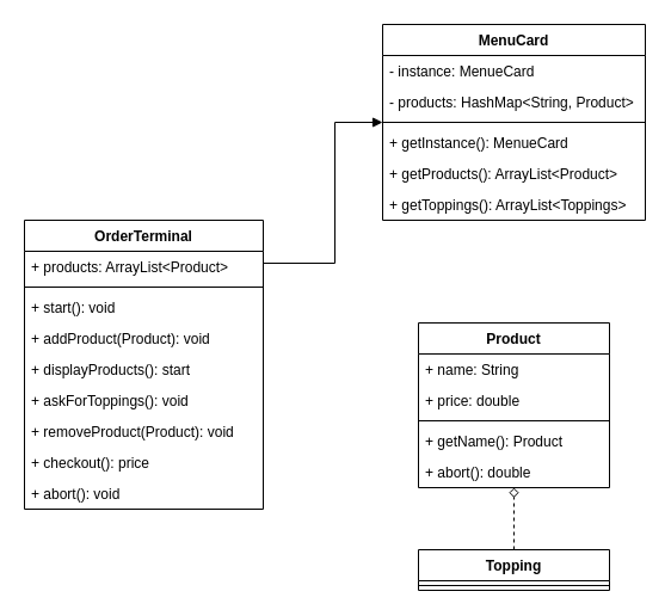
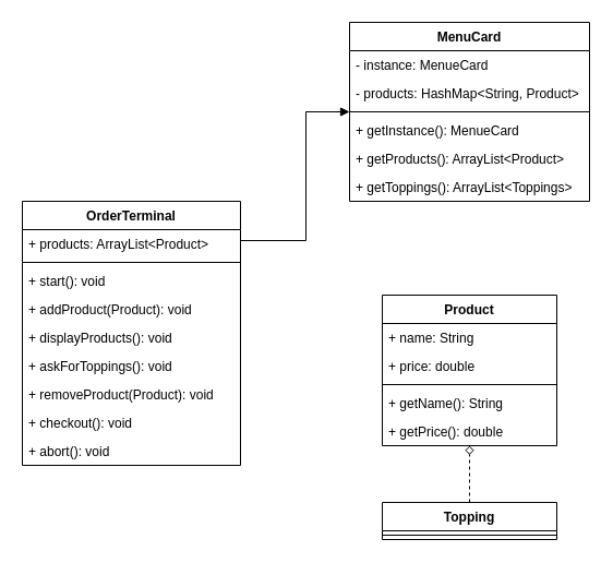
- <mxCell id="7" value="+ displayProducts(): start" style="text;strokeColor=none;fillColor=none;align=left;verticalAlign=top;spacingLeft=4;spacingRight=4;overflow=hidden;rotatable=0;points=[[0,0.5],[1,0.5]];portConstraint=eastwest;" vertex="1" parent="2"><mxGeometry y="112" width="200" height="26" as="geometry" /></mxCell>
+ <mxCell id="7" value="+ displayProducts(): void" style="text;strokeColor=none;fillColor=none;align=left;verticalAlign=top;spacingLeft=4;spacingRight=4;overflow=hidden;rotatable=0;points=[[0,0.5],[1,0.5]];portConstraint=eastwest;" vertex="1" parent="2"><mxGeometry y="112" width="200" height="26" as="geometry" /></mxCell>
- <mxCell id="23" value="+ getName(): Product" style="text;strokeColor=none;fillColor=none;align=left;verticalAlign=top;spacingLeft=4;spacingRight=4;overflow=hidden;rotatable=0;points=[[0,0.5],[1,0.5]];portConstraint=eastwest;" vertex="1" parent="19"><mxGeometry y="86" width="160" height="26" as="geometry" /></mxCell>
+ <mxCell id="23" value="+ getName(): String" style="text;strokeColor=none;fillColor=none;align=left;verticalAlign=top;spacingLeft=4;spacingRight=4;overflow=hidden;rotatable=0;points=[[0,0.5],[1,0.5]];portConstraint=eastwest;" vertex="1" parent="19"><mxGeometry y="86" width="160" height="26" as="geometry" /></mxCell>
- <mxCell id="10" value="+ checkout(): price" style="text;strokeColor=none;fillColor=none;align=left;verticalAlign=top;spacingLeft=4;spacingRight=4;overflow=hidden;rotatable=0;points=[[0,0.5],[1,0.5]];portConstraint=eastwest;" vertex="1" parent="2"><mxGeometry y="190" width="200" height="26" as="geometry" /></mxCell>
+ <mxCell id="10" value="+ checkout(): void" style="text;strokeColor=none;fillColor=none;align=left;verticalAlign=top;spacingLeft=4;spacingRight=4;overflow=hidden;rotatable=0;points=[[0,0.5],[1,0.5]];portConstraint=eastwest;" vertex="1" parent="2"><mxGeometry y="190" width="200" height="26" as="geometry" /></mxCell>
- <mxCell id="24" value="+ abort(): double" style="text;strokeColor=none;fillColor=none;align=left;verticalAlign=top;spacingLeft=4;spacingRight=4;overflow=hidden;rotatable=0;points=[[0,0.5],[1,0.5]];portConstraint=eastwest;" vertex="1" parent="19"><mxGeometry y="112" width="160" height="26" as="geometry" /></mxCell>
+ <mxCell id="24" value="+ getPrice(): double" style="text;strokeColor=none;fillColor=none;align=left;verticalAlign=top;spacingLeft=4;spacingRight=4;overflow=hidden;rotatable=0;points=[[0,0.5],[1,0.5]];portConstraint=eastwest;" vertex="1" parent="19"><mxGeometry y="112" width="160" height="26" as="geometry" /></mxCell>
